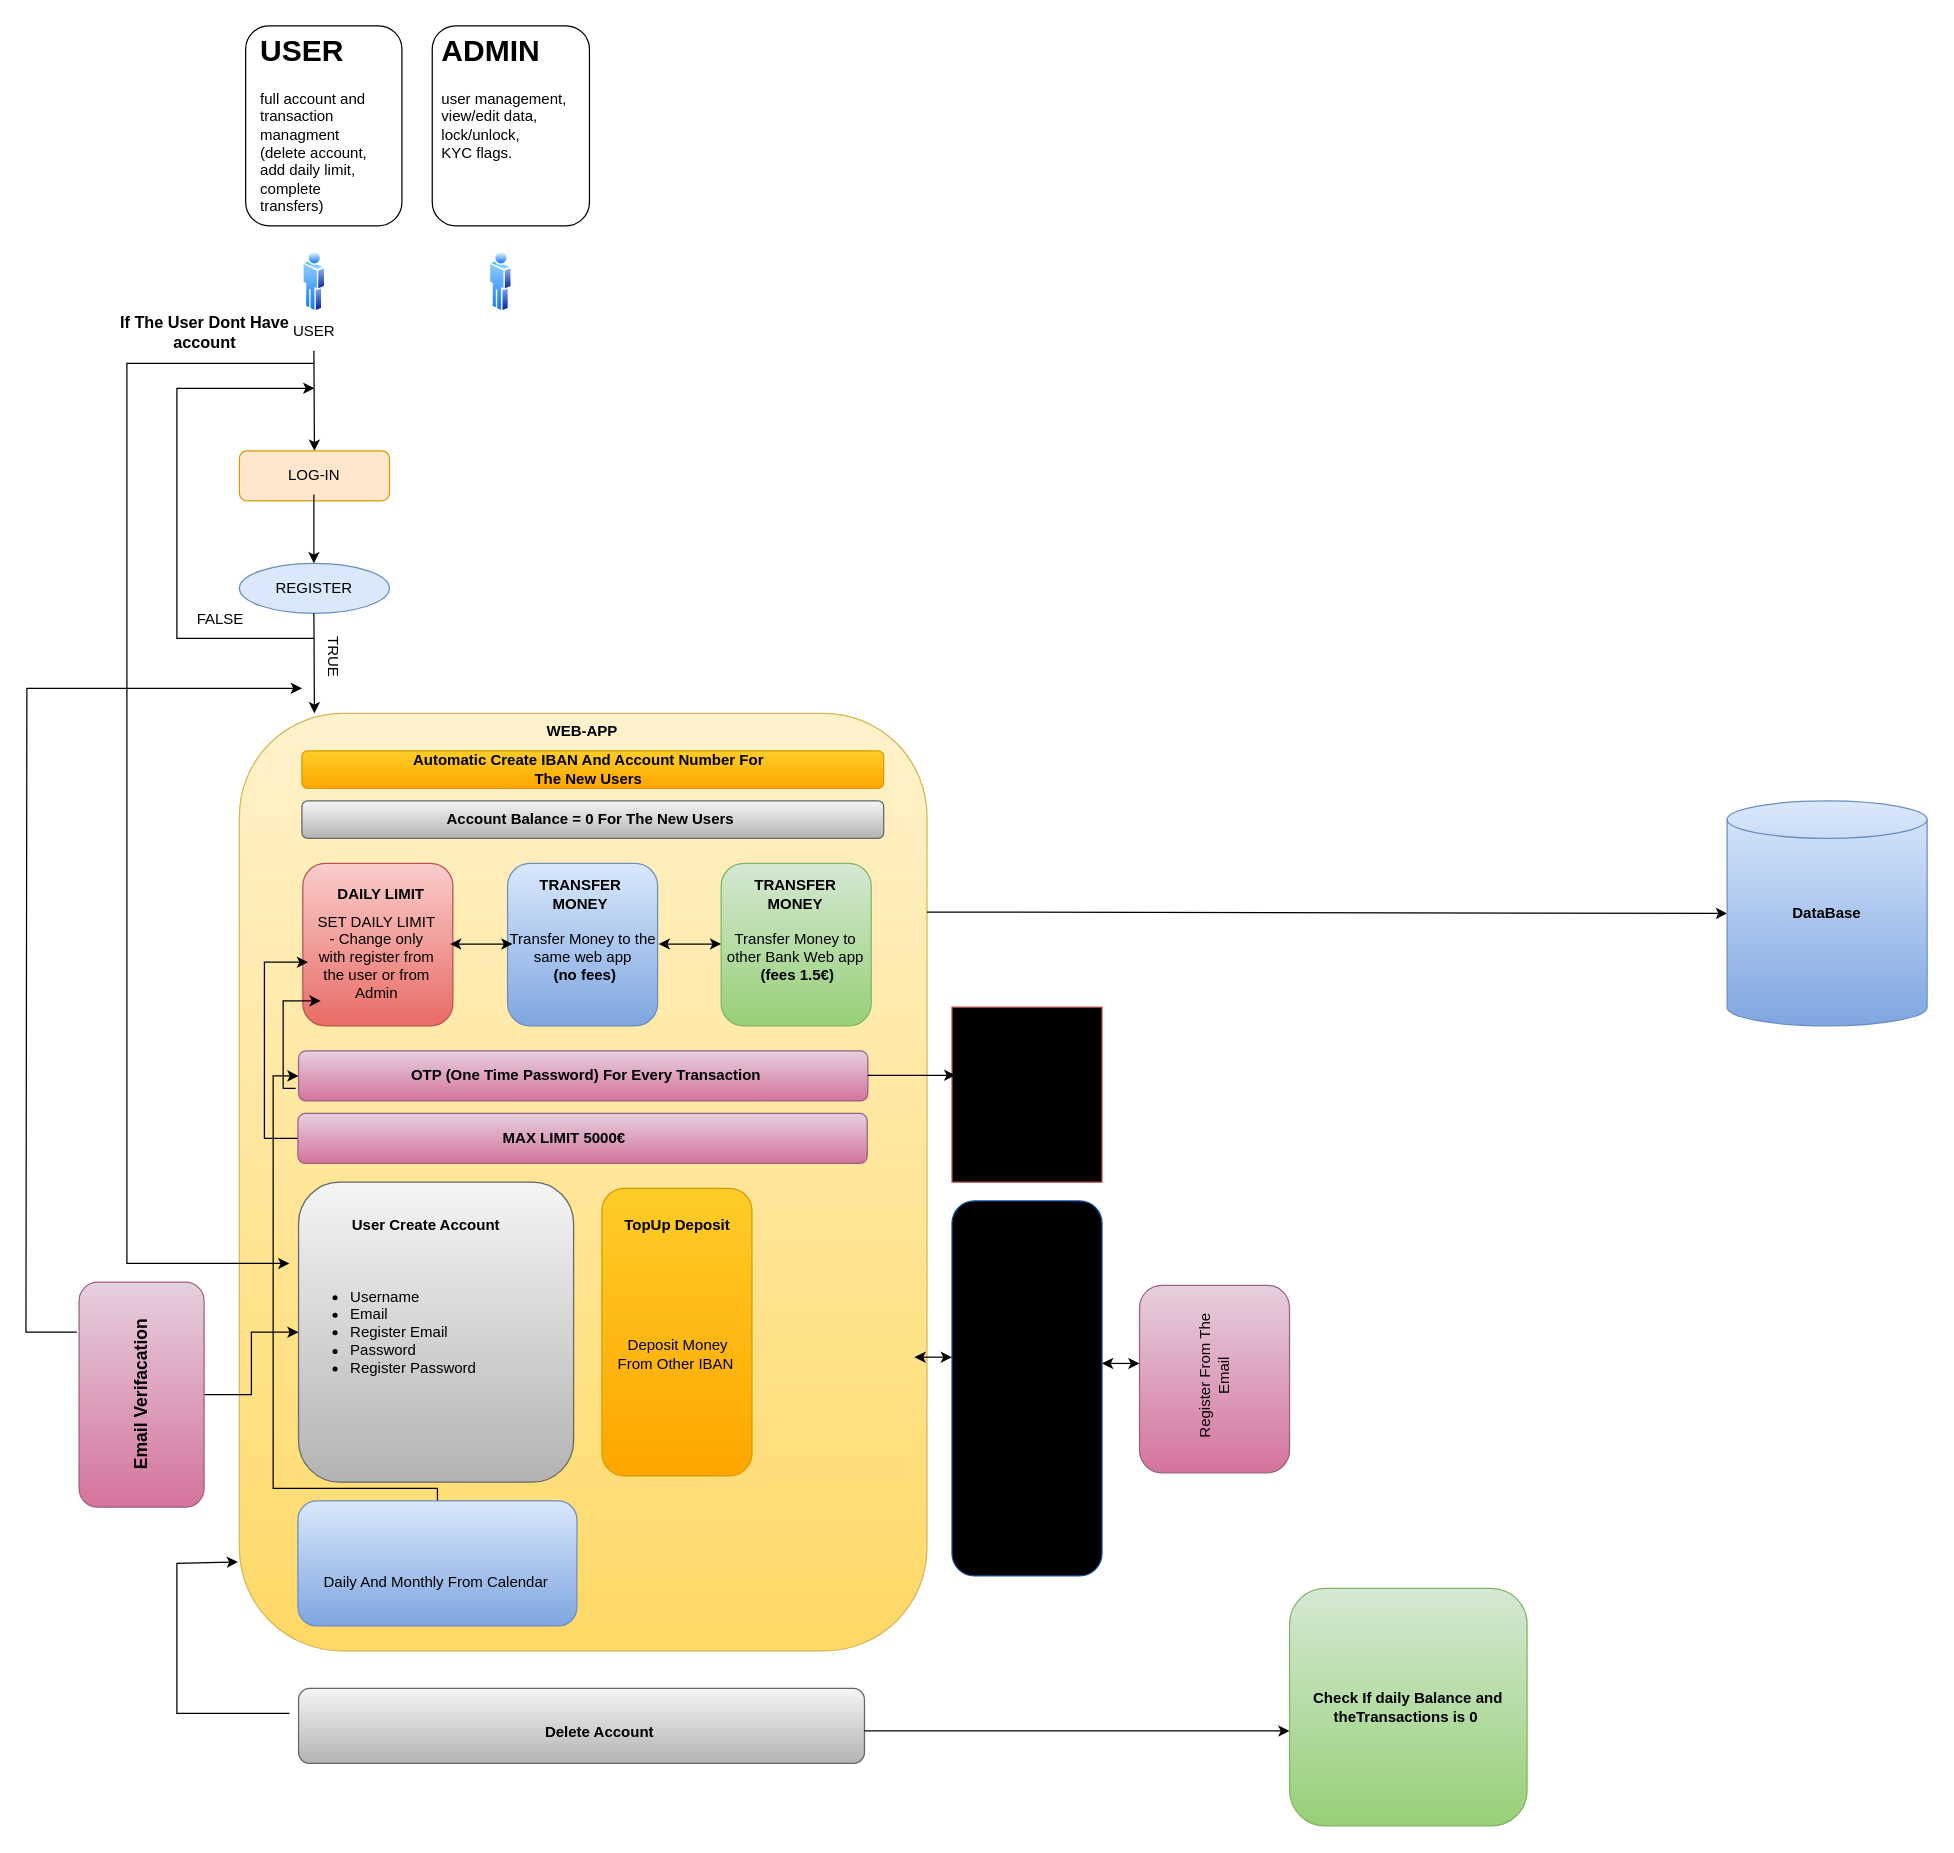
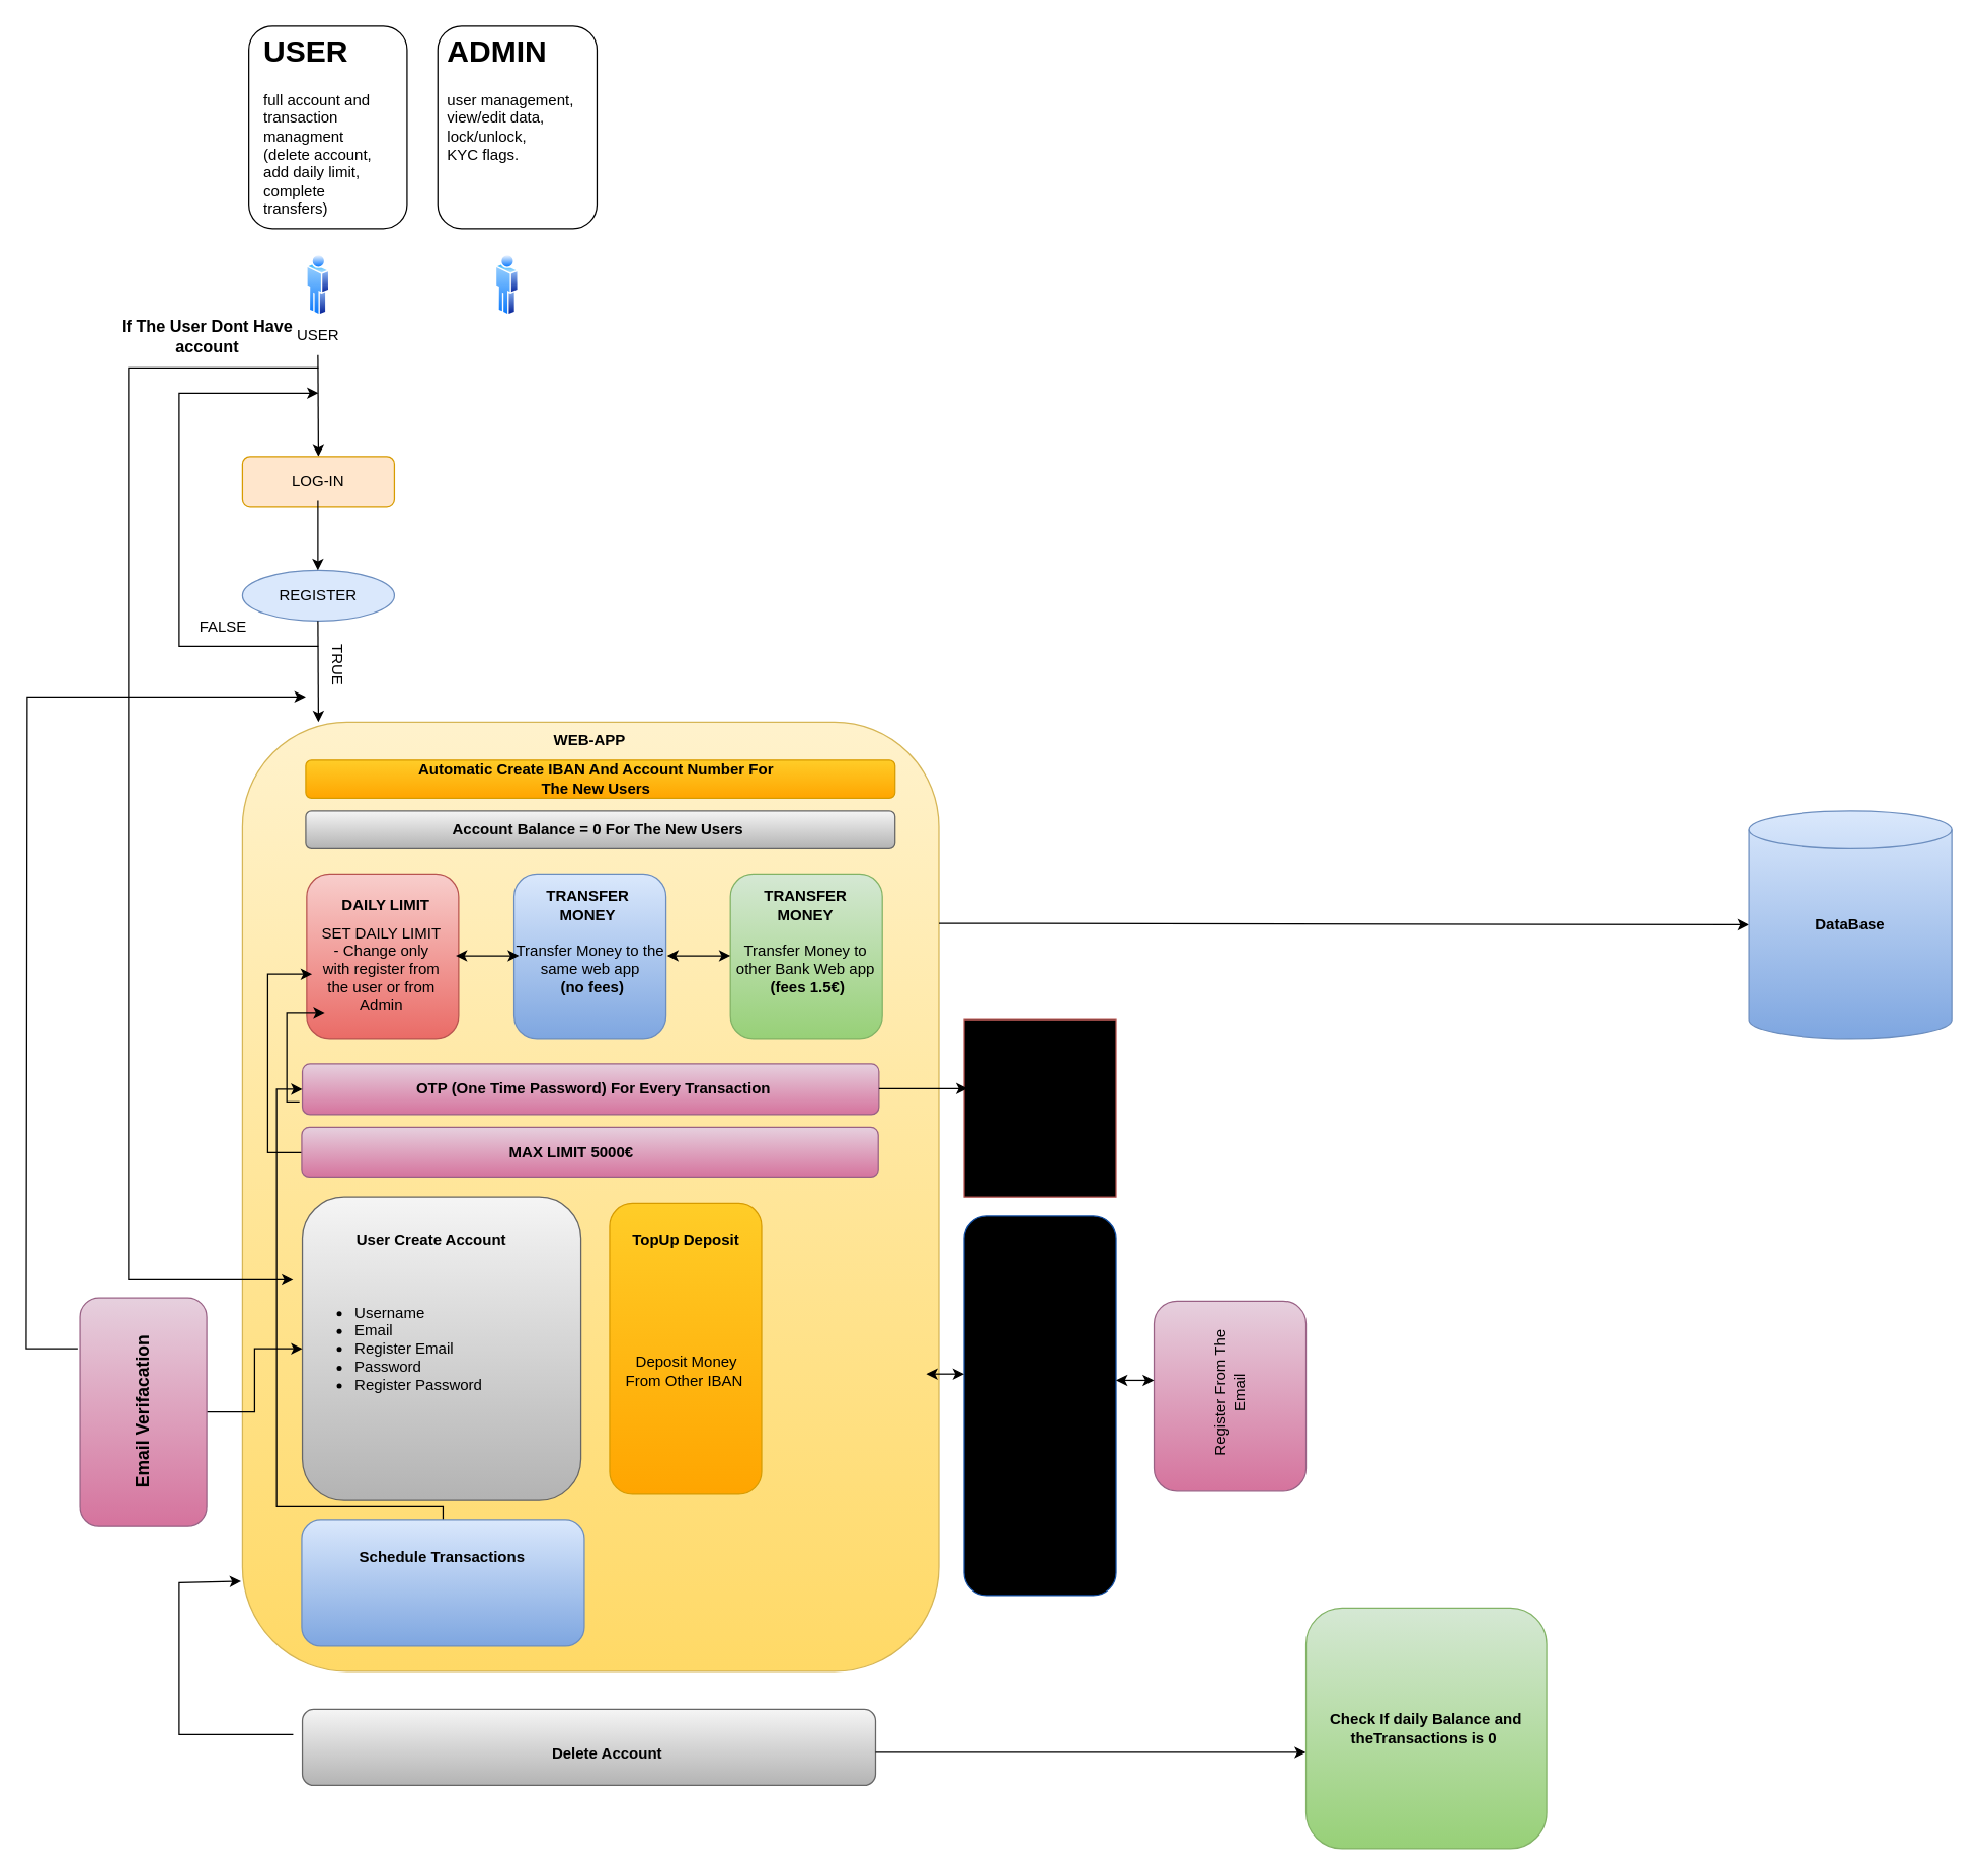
+ <mxCell id="56" value="&lt;b&gt;Schedule Transactions&lt;/b&gt;" style="text;html=1;align=center;verticalAlign=middle;whiteSpace=wrap;rounded=0;" parent="1" vertex="1"><mxGeometry x="258.5" y="1215" width="179.62" height="30" as="geometry" /></mxCell>
- <mxCell id="57" value="Daily And Monthly From Calendar" style="text;html=1;align=center;verticalAlign=middle;whiteSpace=wrap;rounded=0;" parent="1" vertex="1"><mxGeometry x="256" y="1250" width="185" height="30" as="geometry" /></mxCell>
